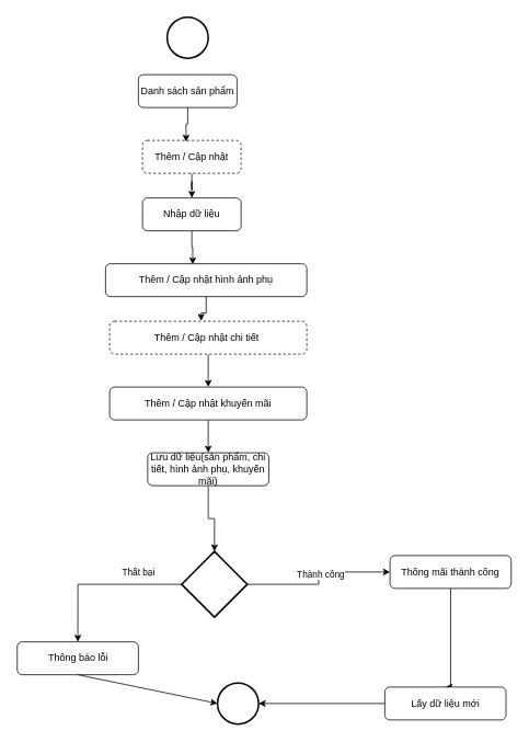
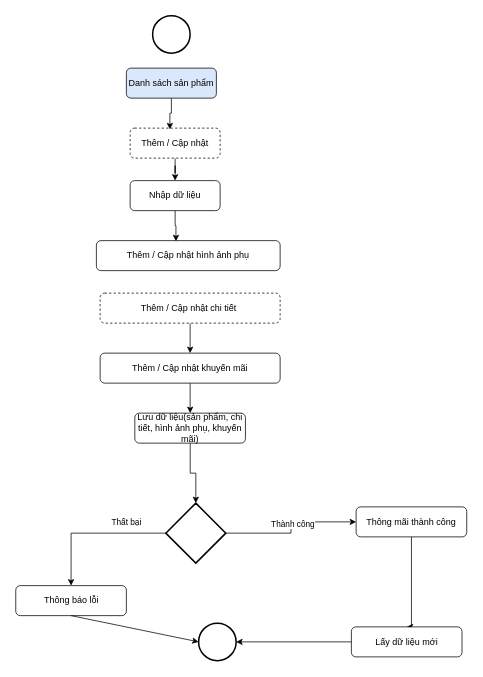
- <mxCell id="2" value="Danh sách sản phẩm" style="rounded=1;whiteSpace=wrap;html=1;fontSize=12;glass=0;strokeWidth=1;shadow=0;" parent="1" vertex="1"><mxGeometry x="168" y="90" width="120" height="40" as="geometry" /></mxCell>
+ <mxCell id="2" value="Danh sách sản phẩm" style="rounded=1;whiteSpace=wrap;html=1;fontSize=12;glass=0;strokeWidth=1;shadow=0;fillColor=#dae8fc;" parent="1" vertex="1"><mxGeometry x="168" y="90" width="120" height="40" as="geometry" /></mxCell>
- <mxCell id="14" style="edgeStyle=orthogonalEdgeStyle;rounded=0;orthogonalLoop=1;jettySize=auto;html=1;entryX=0.464;entryY=-0.01;entryDx=0;entryDy=0;entryPerimeter=0;" parent="1" source="12" target="11" edge="1"><mxGeometry relative="1" as="geometry" /></mxCell>
